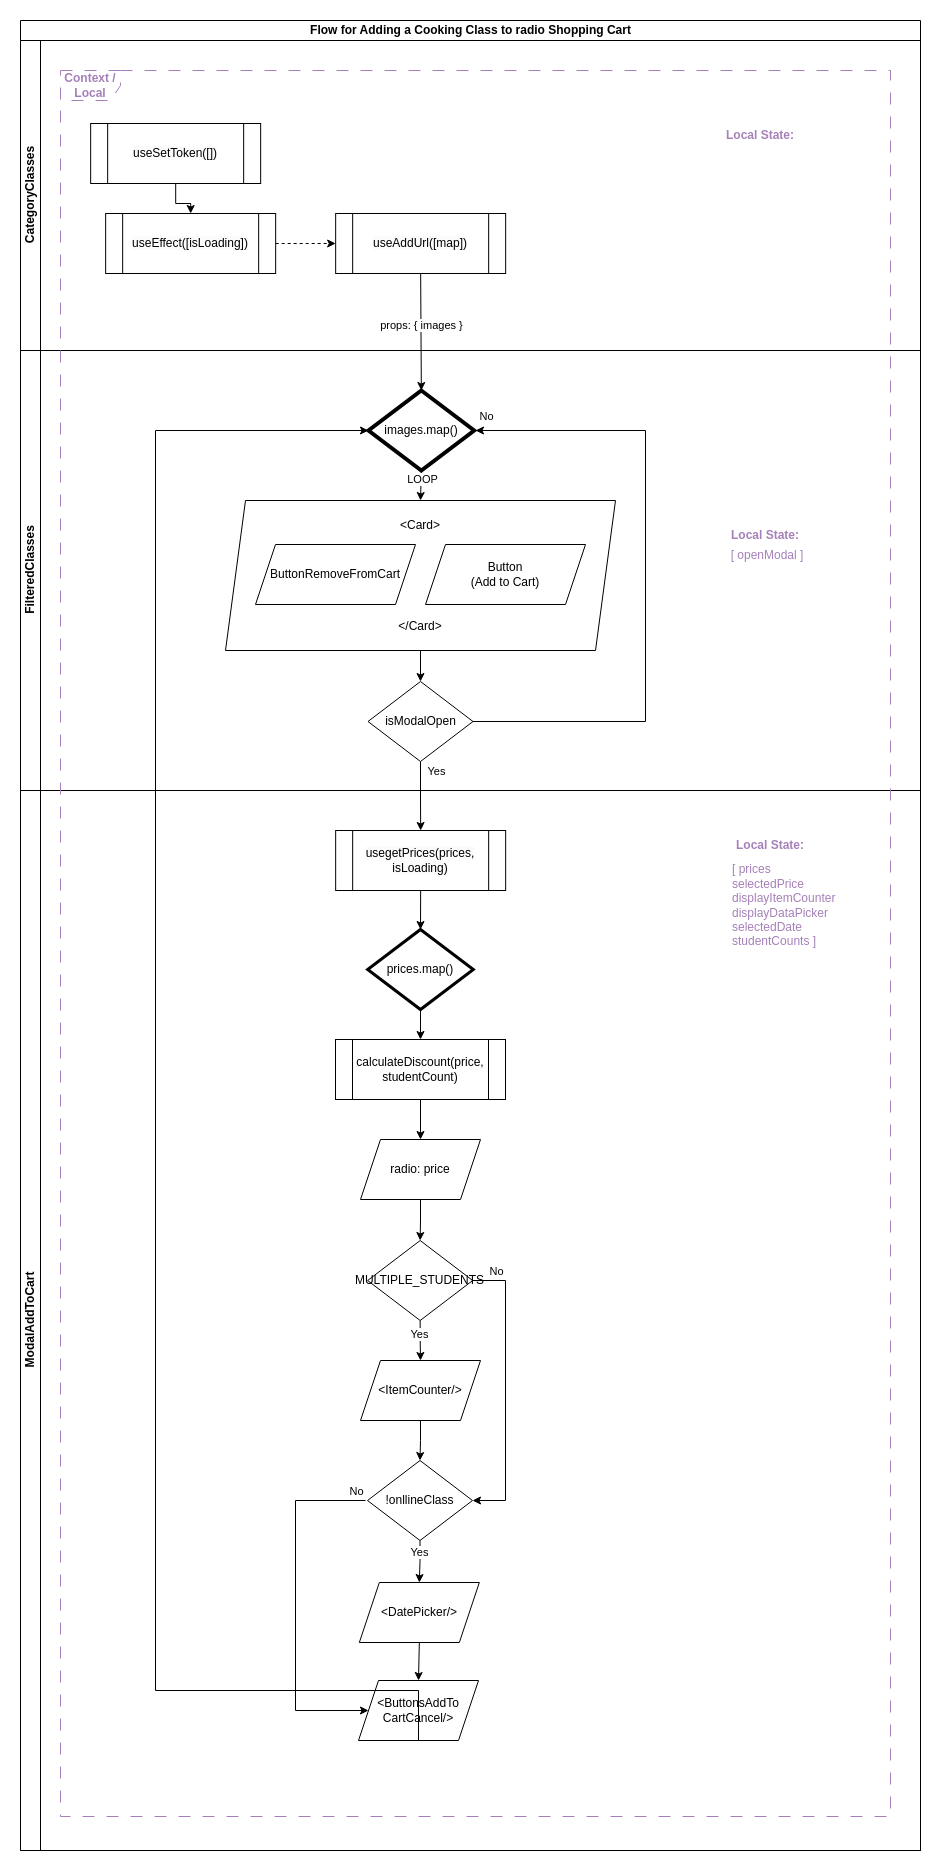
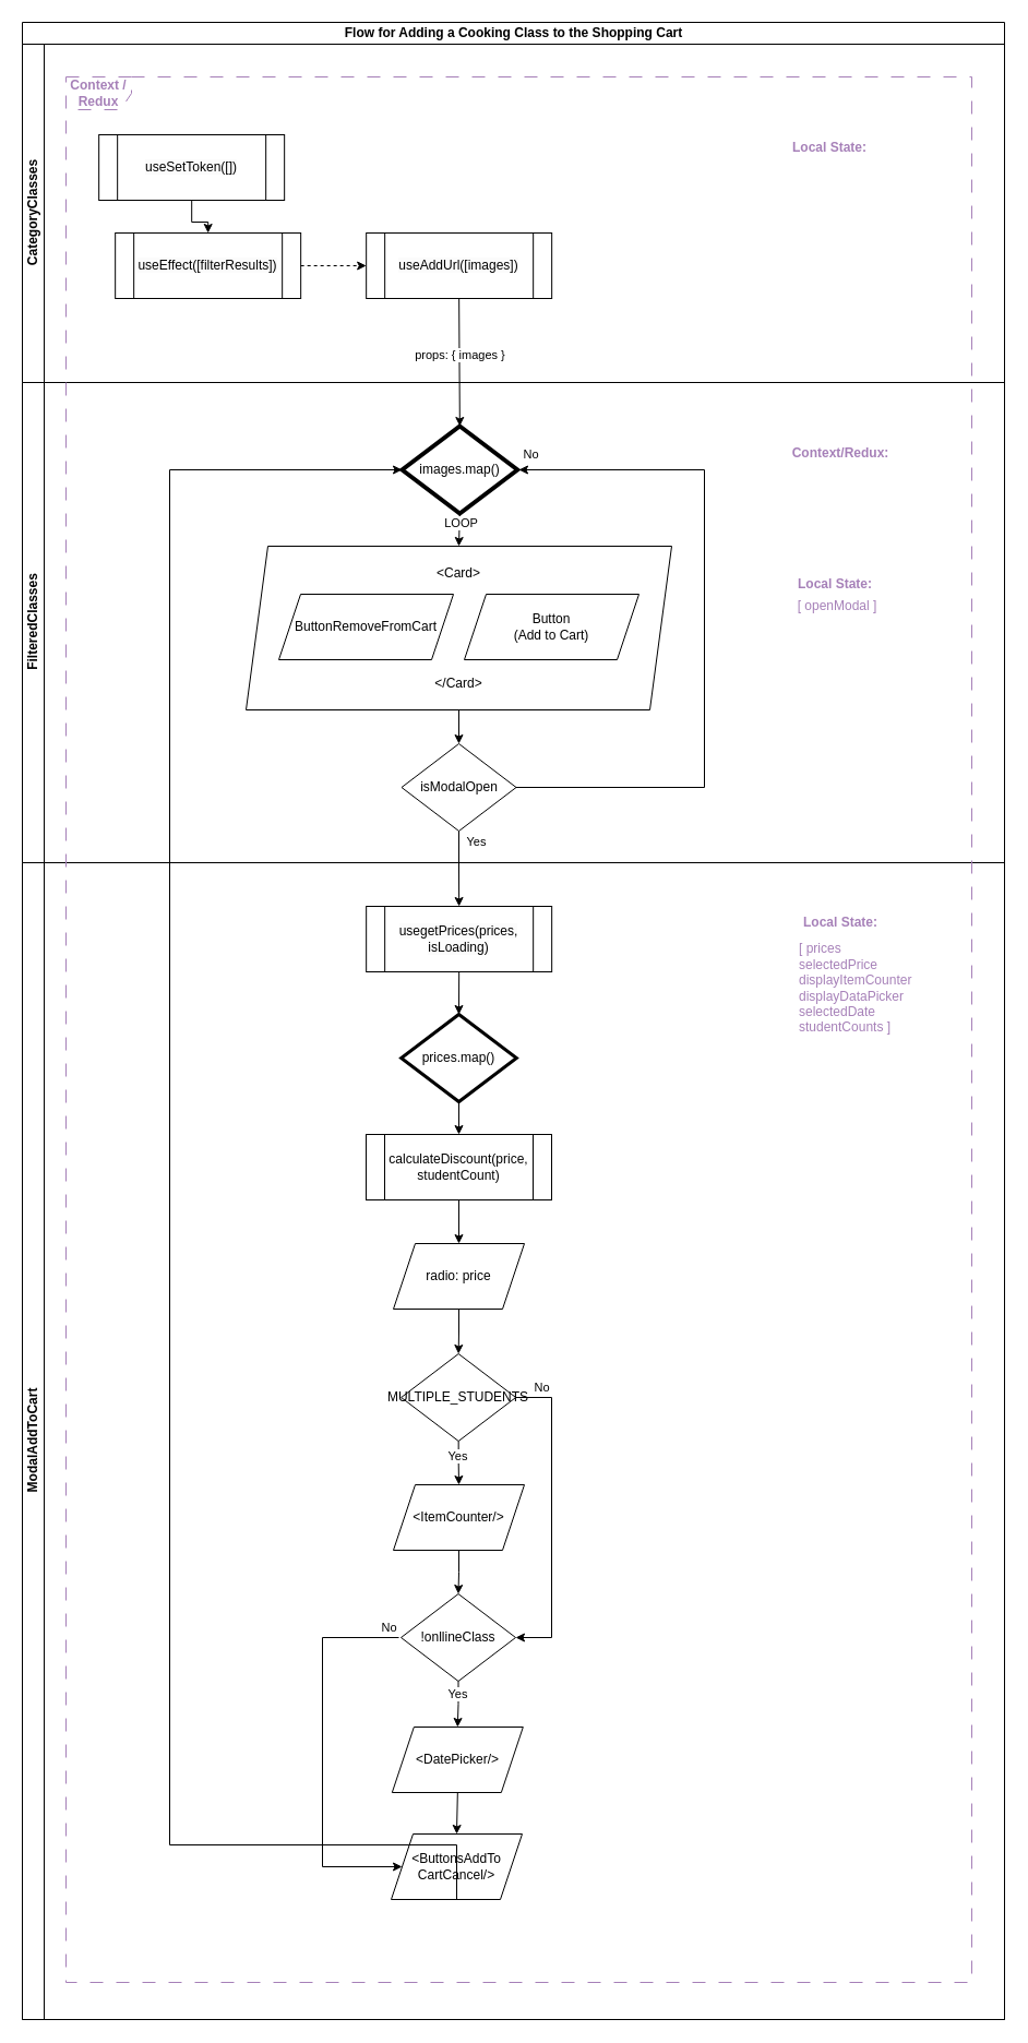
- <mxCell id="2" value="Flow for Adding a Cooking Class to radio Shopping Cart" style="swimlane;childLayout=stackLayout;resizeParent=1;resizeParentMax=0;horizontal=1;startSize=20;horizontalStack=0;html=1;" parent="1" vertex="1"><mxGeometry x="20" y="20" width="900" height="1830" as="geometry" /></mxCell>
+ <mxCell id="2" value="Flow for Adding a Cooking Class to the Shopping Cart" style="swimlane;childLayout=stackLayout;resizeParent=1;resizeParentMax=0;horizontal=1;startSize=20;horizontalStack=0;html=1;" parent="1" vertex="1"><mxGeometry x="20" y="20" width="900" height="1830" as="geometry" /></mxCell>
- <mxCell id="47" value="&lt;font color=&quot;#a680b8&quot; style=&quot;font-size: 12px;&quot;&gt;&lt;b&gt;Context / Local&lt;/b&gt;&lt;/font&gt;" style="shape=umlFrame;whiteSpace=wrap;html=1;pointerEvents=0;strokeColor=#A680B8;dashed=1;dashPattern=12 12;" vertex="1" parent="21"><mxGeometry x="40" y="-720" width="830" height="1746" as="geometry" /></mxCell>
+ <mxCell id="47" value="&lt;font color=&quot;#a680b8&quot; style=&quot;font-size: 12px;&quot;&gt;&lt;b&gt;Context / Redux&lt;/b&gt;&lt;/font&gt;" style="shape=umlFrame;whiteSpace=wrap;html=1;pointerEvents=0;strokeColor=#A680B8;dashed=1;dashPattern=12 12;" vertex="1" parent="21"><mxGeometry x="40" y="-720" width="830" height="1746" as="geometry" /></mxCell>
- <mxCell id="48" value="&lt;span style=&quot;color: rgb(0, 0, 0); font-family: Helvetica; font-size: 12px; font-style: normal; font-variant-ligatures: normal; font-variant-caps: normal; font-weight: 400; letter-spacing: normal; orphans: 2; text-align: center; text-indent: 0px; text-transform: none; widows: 2; word-spacing: 0px; -webkit-text-stroke-width: 0px; white-space: normal; background-color: rgb(251, 251, 251); text-decoration-thickness: initial; text-decoration-style: initial; text-decoration-color: initial; display: inline !important; float: none;&quot;&gt;useEffect([isLoading])&lt;/span&gt;" style="shape=process;whiteSpace=wrap;html=1;backgroundOutline=1;" parent="21" vertex="1"><mxGeometry x="85.16" y="-577" width="170" height="60" as="geometry" /></mxCell>
+ <mxCell id="48" value="&lt;span style=&quot;color: rgb(0, 0, 0); font-family: Helvetica; font-size: 12px; font-style: normal; font-variant-ligatures: normal; font-variant-caps: normal; font-weight: 400; letter-spacing: normal; orphans: 2; text-align: center; text-indent: 0px; text-transform: none; widows: 2; word-spacing: 0px; -webkit-text-stroke-width: 0px; white-space: normal; background-color: rgb(251, 251, 251); text-decoration-thickness: initial; text-decoration-style: initial; text-decoration-color: initial; display: inline !important; float: none;&quot;&gt;useEffect([filterResults])&lt;/span&gt;" style="shape=process;whiteSpace=wrap;html=1;backgroundOutline=1;" parent="21" vertex="1"><mxGeometry x="85.16" y="-577" width="170" height="60" as="geometry" /></mxCell>
- <mxCell id="49" value="&lt;br&gt;&lt;span style=&quot;forced-color-adjust: none; color: rgb(0, 0, 0); font-family: Helvetica; font-size: 12px; font-style: normal; font-variant-ligatures: normal; font-variant-caps: normal; font-weight: 400; letter-spacing: normal; orphans: 2; text-align: center; text-indent: 0px; text-transform: none; widows: 2; word-spacing: 0px; -webkit-text-stroke-width: 0px; white-space: normal; background-color: rgb(251, 251, 251); text-decoration-thickness: initial; text-decoration-style: initial; text-decoration-color: initial; float: none; display: inline !important;&quot;&gt;useAddUrl([map])&lt;/span&gt;&lt;div style=&quot;forced-color-adjust: none;&quot;&gt;&lt;br&gt;&lt;/div&gt;" style="shape=process;whiteSpace=wrap;html=1;backgroundOutline=1;" parent="21" vertex="1"><mxGeometry x="315.16" y="-577" width="170" height="60" as="geometry" /></mxCell>
+ <mxCell id="49" value="&lt;br&gt;&lt;span style=&quot;forced-color-adjust: none; color: rgb(0, 0, 0); font-family: Helvetica; font-size: 12px; font-style: normal; font-variant-ligatures: normal; font-variant-caps: normal; font-weight: 400; letter-spacing: normal; orphans: 2; text-align: center; text-indent: 0px; text-transform: none; widows: 2; word-spacing: 0px; -webkit-text-stroke-width: 0px; white-space: normal; background-color: rgb(251, 251, 251); text-decoration-thickness: initial; text-decoration-style: initial; text-decoration-color: initial; float: none; display: inline !important;&quot;&gt;useAddUrl([images])&lt;/span&gt;&lt;div style=&quot;forced-color-adjust: none;&quot;&gt;&lt;br&gt;&lt;/div&gt;" style="shape=process;whiteSpace=wrap;html=1;backgroundOutline=1;" parent="21" vertex="1"><mxGeometry x="315.16" y="-577" width="170" height="60" as="geometry" /></mxCell>
+ <mxCell id="51" value="Context/Redux:" style="text;html=1;align=center;verticalAlign=middle;whiteSpace=wrap;rounded=0;fontStyle=1;fontColor=#A680B8;" parent="21" vertex="1"><mxGeometry x="720" y="-390" width="60" height="30" as="geometry" /></mxCell>
